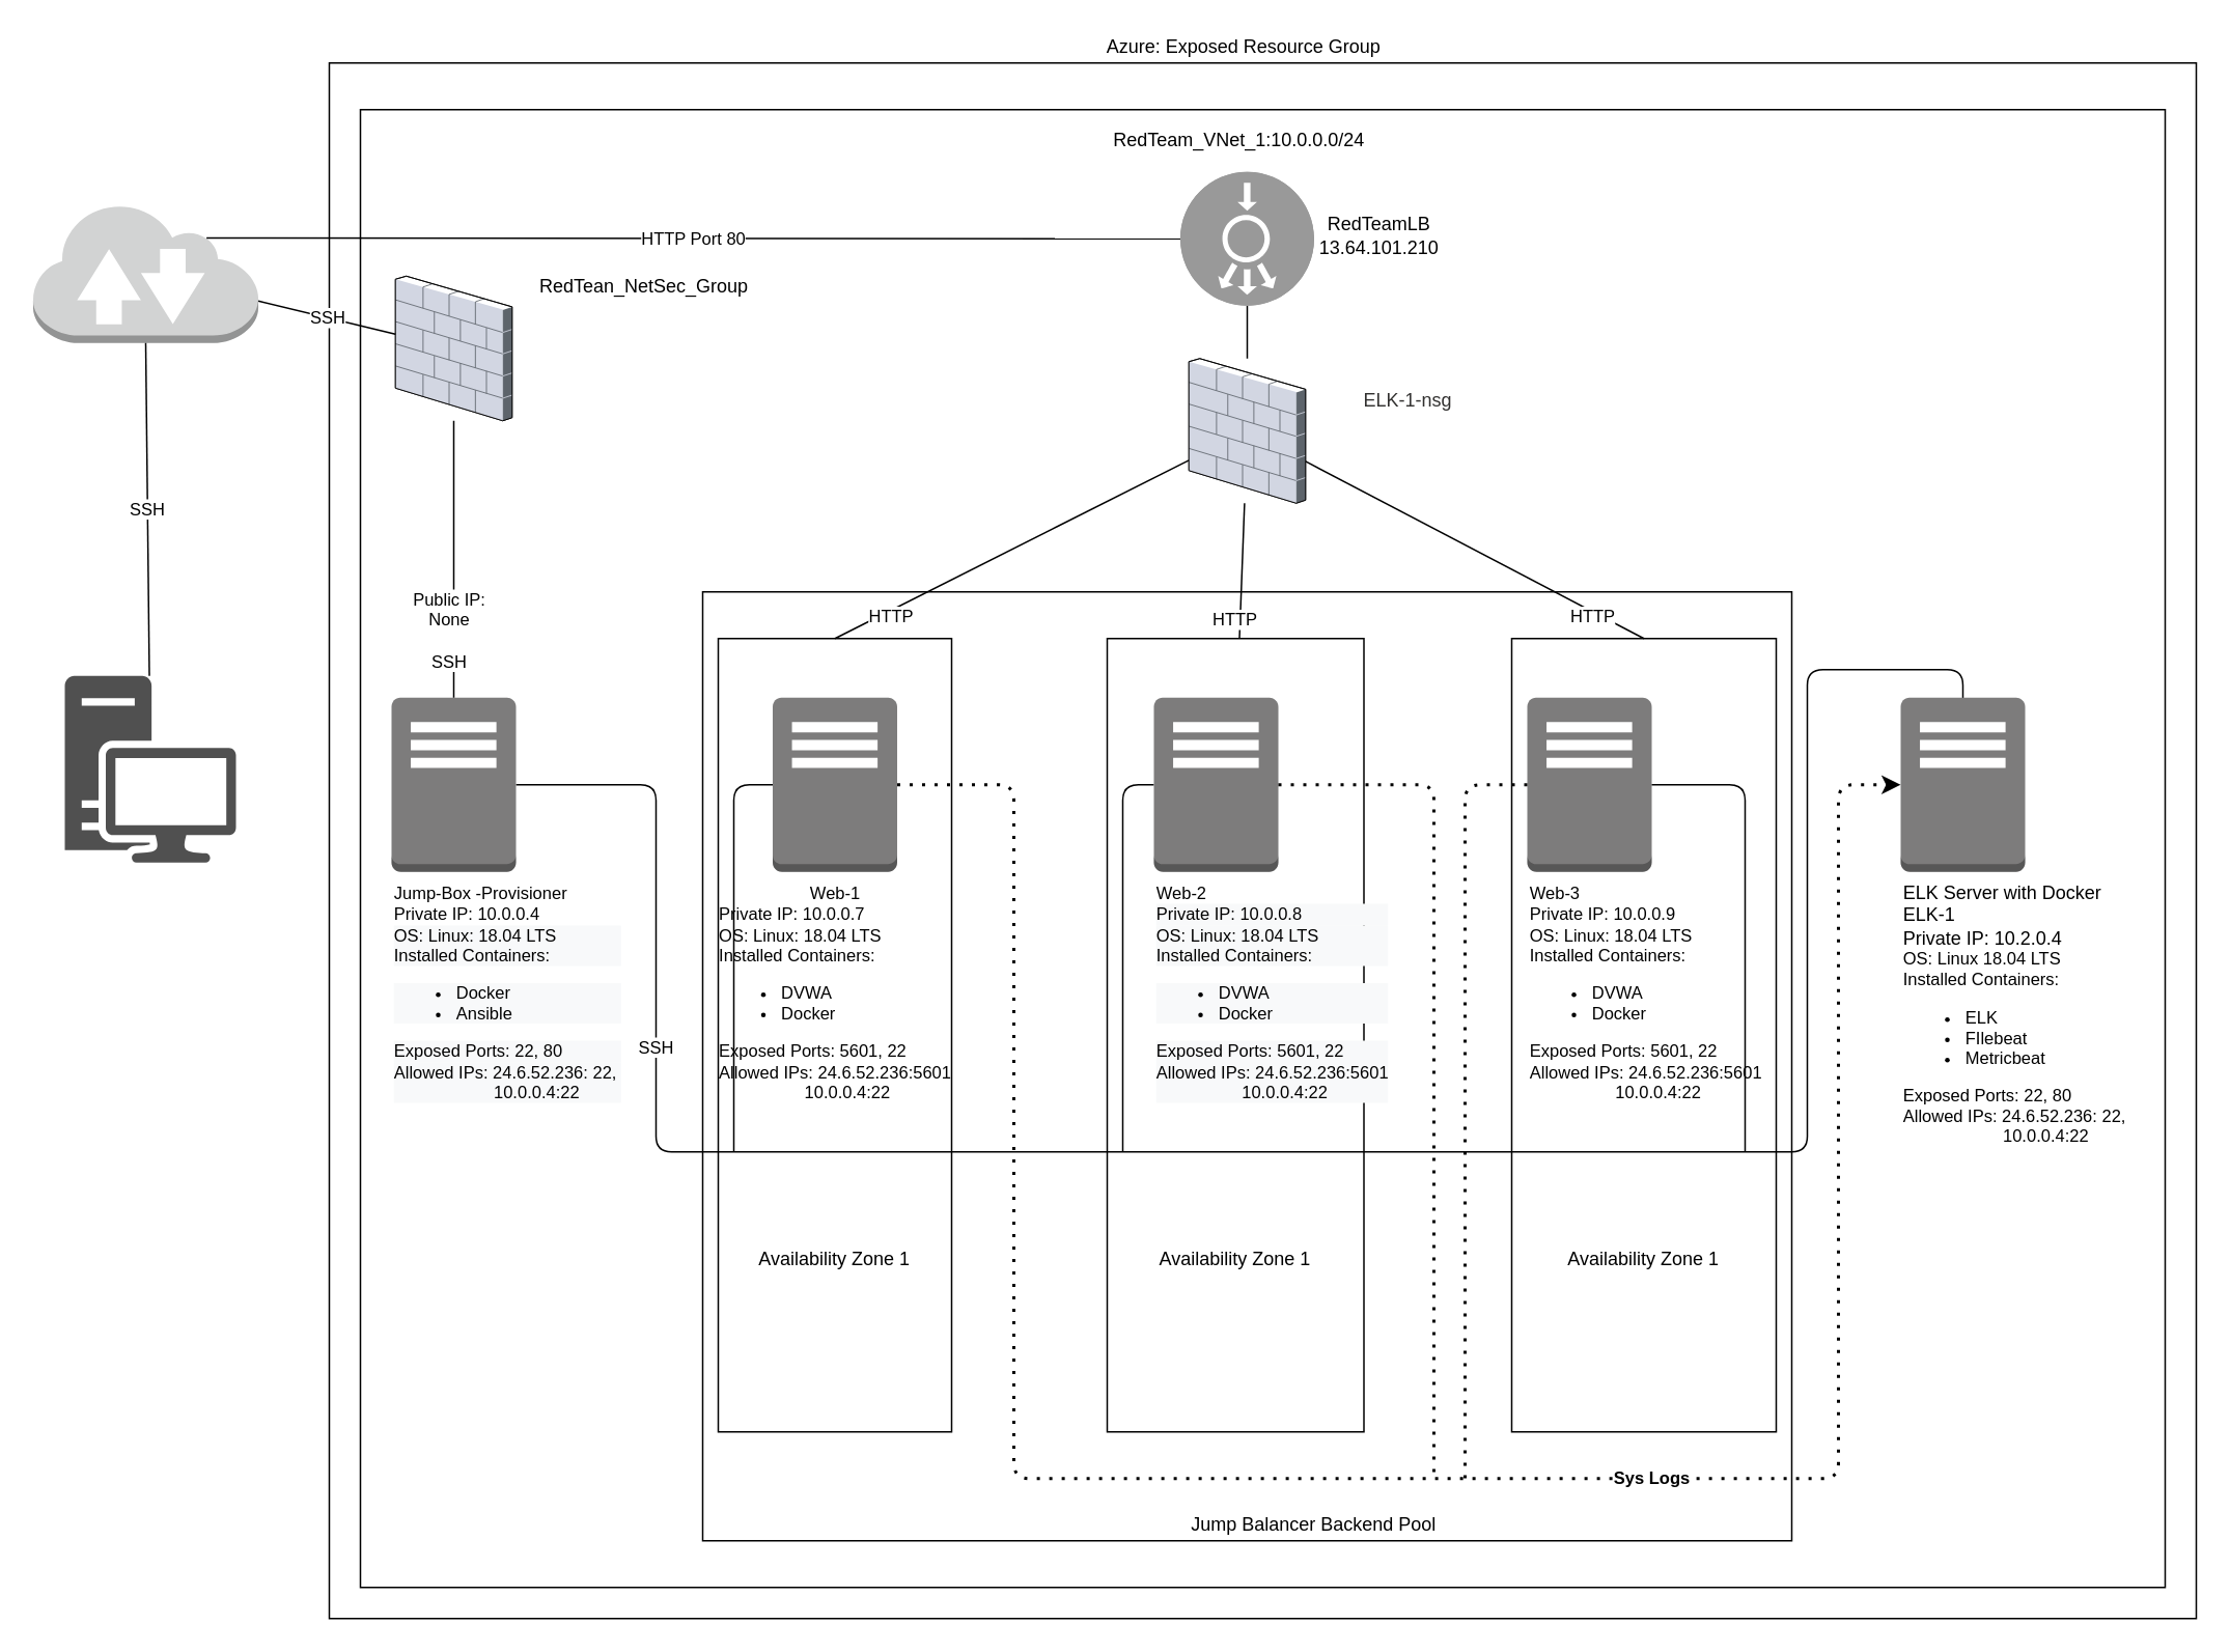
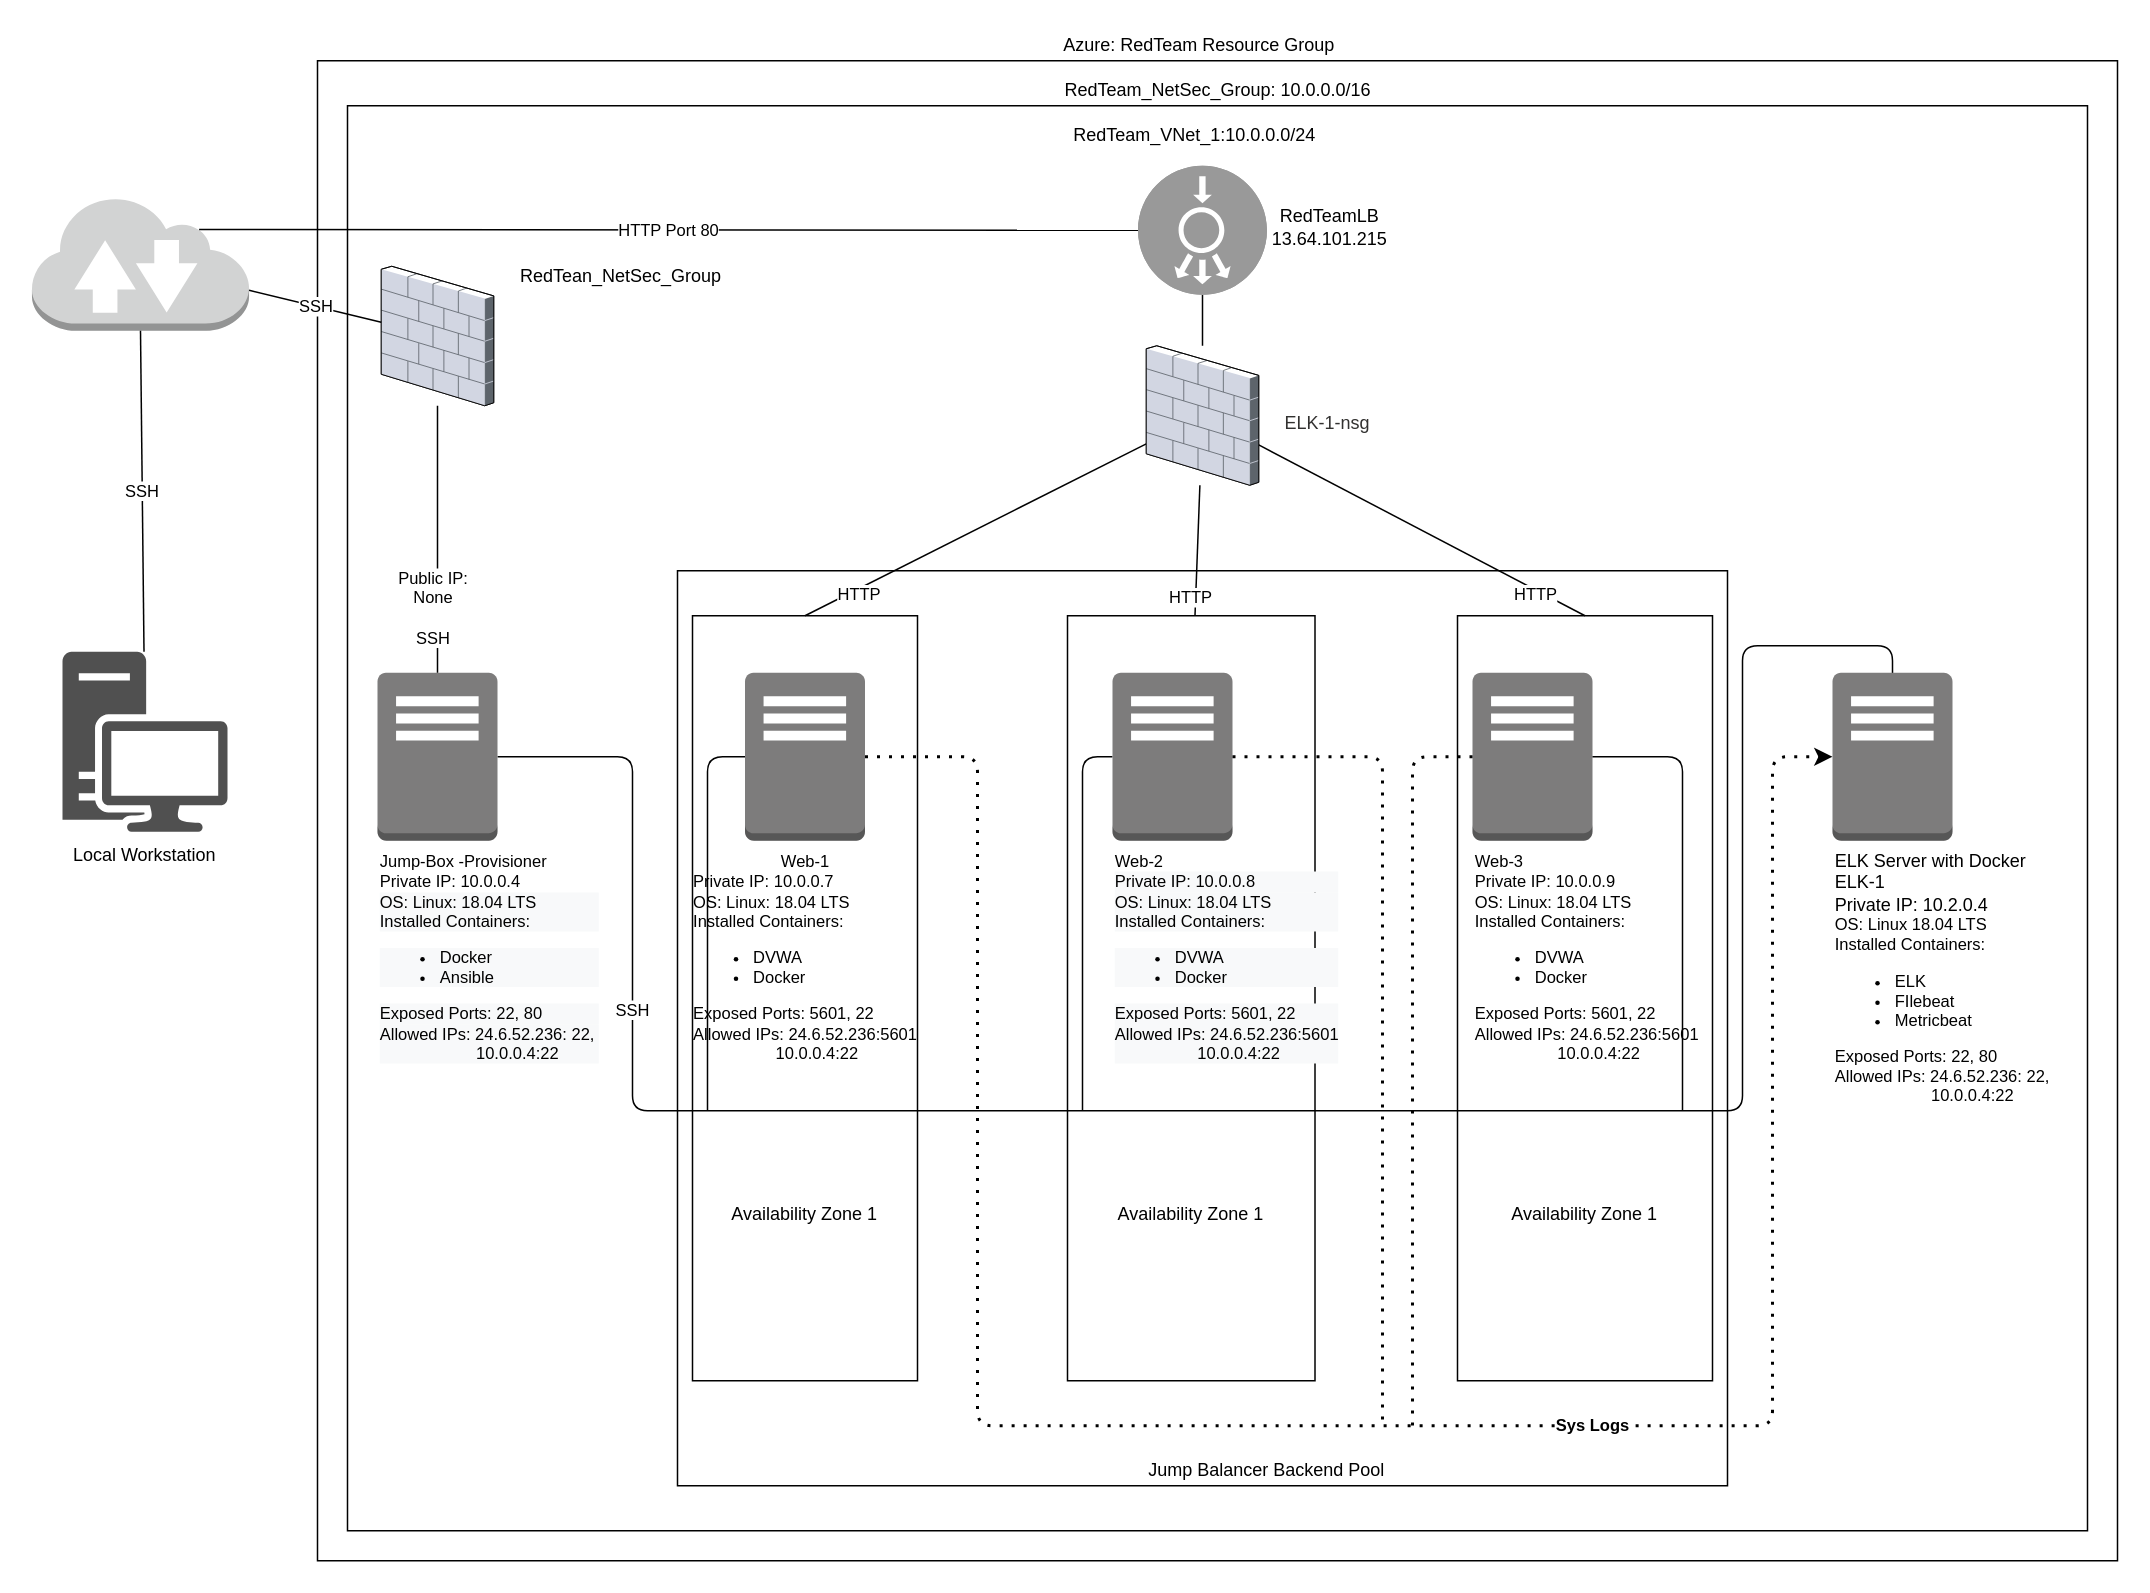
- <mxCell id="24" value="Azure: Exposed Resource Group" style="text;html=1;strokeColor=none;fillColor=none;align=center;verticalAlign=middle;whiteSpace=wrap;rounded=0;shadow=0;glass=0;sketch=0;" parent="1" vertex="1"><mxGeometry x="683.5" y="20" width="230" height="20" as="geometry" /></mxCell>
+ <mxCell id="24" value="Azure: RedTeam Resource Group" style="text;html=1;strokeColor=none;fillColor=none;align=center;verticalAlign=middle;whiteSpace=wrap;rounded=0;shadow=0;glass=0;sketch=0;" parent="1" vertex="1"><mxGeometry x="683.5" y="20" width="230" height="20" as="geometry" /></mxCell>
+ <mxCell id="26" value="&lt;div&gt;RedTeam_NetSec_Group: 10.0.0.0/16&lt;/div&gt;" style="text;html=1;strokeColor=none;fillColor=none;align=center;verticalAlign=middle;whiteSpace=wrap;rounded=0;shadow=0;glass=0;sketch=0;" parent="1" vertex="1"><mxGeometry x="683.5" y="50" width="255" height="20" as="geometry" /></mxCell>
- <mxCell id="23" value="RedTeamLB&lt;br&gt;&lt;div&gt;13.64.101.210&lt;/div&gt;" style="text;html=1;strokeColor=none;fillColor=none;align=center;verticalAlign=middle;whiteSpace=wrap;rounded=0;shadow=0;glass=0;sketch=0;" parent="1" vertex="1"><mxGeometry x="811" y="130" width="150" height="42" as="geometry" /></mxCell>
+ <mxCell id="23" value="RedTeamLB&lt;br&gt;&lt;div&gt;13.64.101.215&lt;/div&gt;" style="text;html=1;strokeColor=none;fillColor=none;align=center;verticalAlign=middle;whiteSpace=wrap;rounded=0;shadow=0;glass=0;sketch=0;" parent="1" vertex="1"><mxGeometry x="811" y="130" width="150" height="42" as="geometry" /></mxCell>
- <mxCell id="37" value="&lt;h2 class=&quot;fxs-blade-title-titleText msportalfx-tooltip-overflow&quot; tabindex=&quot;-1&quot; id=&quot;477c5533-8981-4e0c-8497-be1b96d27035&quot; style=&quot;margin: 0px 16px 0px 0px ; overflow: hidden ; text-overflow: ellipsis ; line-height: 28px ; outline: rgb(96 , 94 , 92) none ; color: rgb(50 , 49 , 48) ; background-color: rgb(255 , 255 , 255)&quot;&gt;&lt;font style=&quot;font-size: 12px ; font-weight: normal&quot;&gt;ELK-1-nsg&lt;/font&gt;&lt;/h2&gt;" style="text;html=1;strokeColor=none;fillColor=none;align=center;verticalAlign=middle;whiteSpace=wrap;rounded=0;" parent="1" vertex="1"><mxGeometry x="866" y="245" width="92.5" height="20" as="geometry" /></mxCell>
+ <mxCell id="37" value="&lt;h2 class=&quot;fxs-blade-title-titleText msportalfx-tooltip-overflow&quot; tabindex=&quot;-1&quot; id=&quot;477c5533-8981-4e0c-8497-be1b96d27035&quot; style=&quot;margin: 0px 16px 0px 0px ; overflow: hidden ; text-overflow: ellipsis ; line-height: 28px ; outline: rgb(96 , 94 , 92) none ; color: rgb(50 , 49 , 48) ; background-color: rgb(255 , 255 , 255)&quot;&gt;&lt;font style=&quot;font-size: 12px ; font-weight: normal&quot;&gt;ELK-1-nsg&lt;/font&gt;&lt;/h2&gt;" style="text;html=1;strokeColor=none;fillColor=none;align=center;verticalAlign=middle;whiteSpace=wrap;rounded=0;" parent="1" vertex="1"><mxGeometry x="846" y="270" width="92.5" height="20" as="geometry" /></mxCell>
+ <mxCell id="31" value="Local Workstation" style="text;html=1;strokeColor=none;fillColor=none;align=center;verticalAlign=middle;whiteSpace=wrap;rounded=0;" parent="1" vertex="1"><mxGeometry x="46.99" y="560" width="98.01" height="20" as="geometry" /></mxCell>
